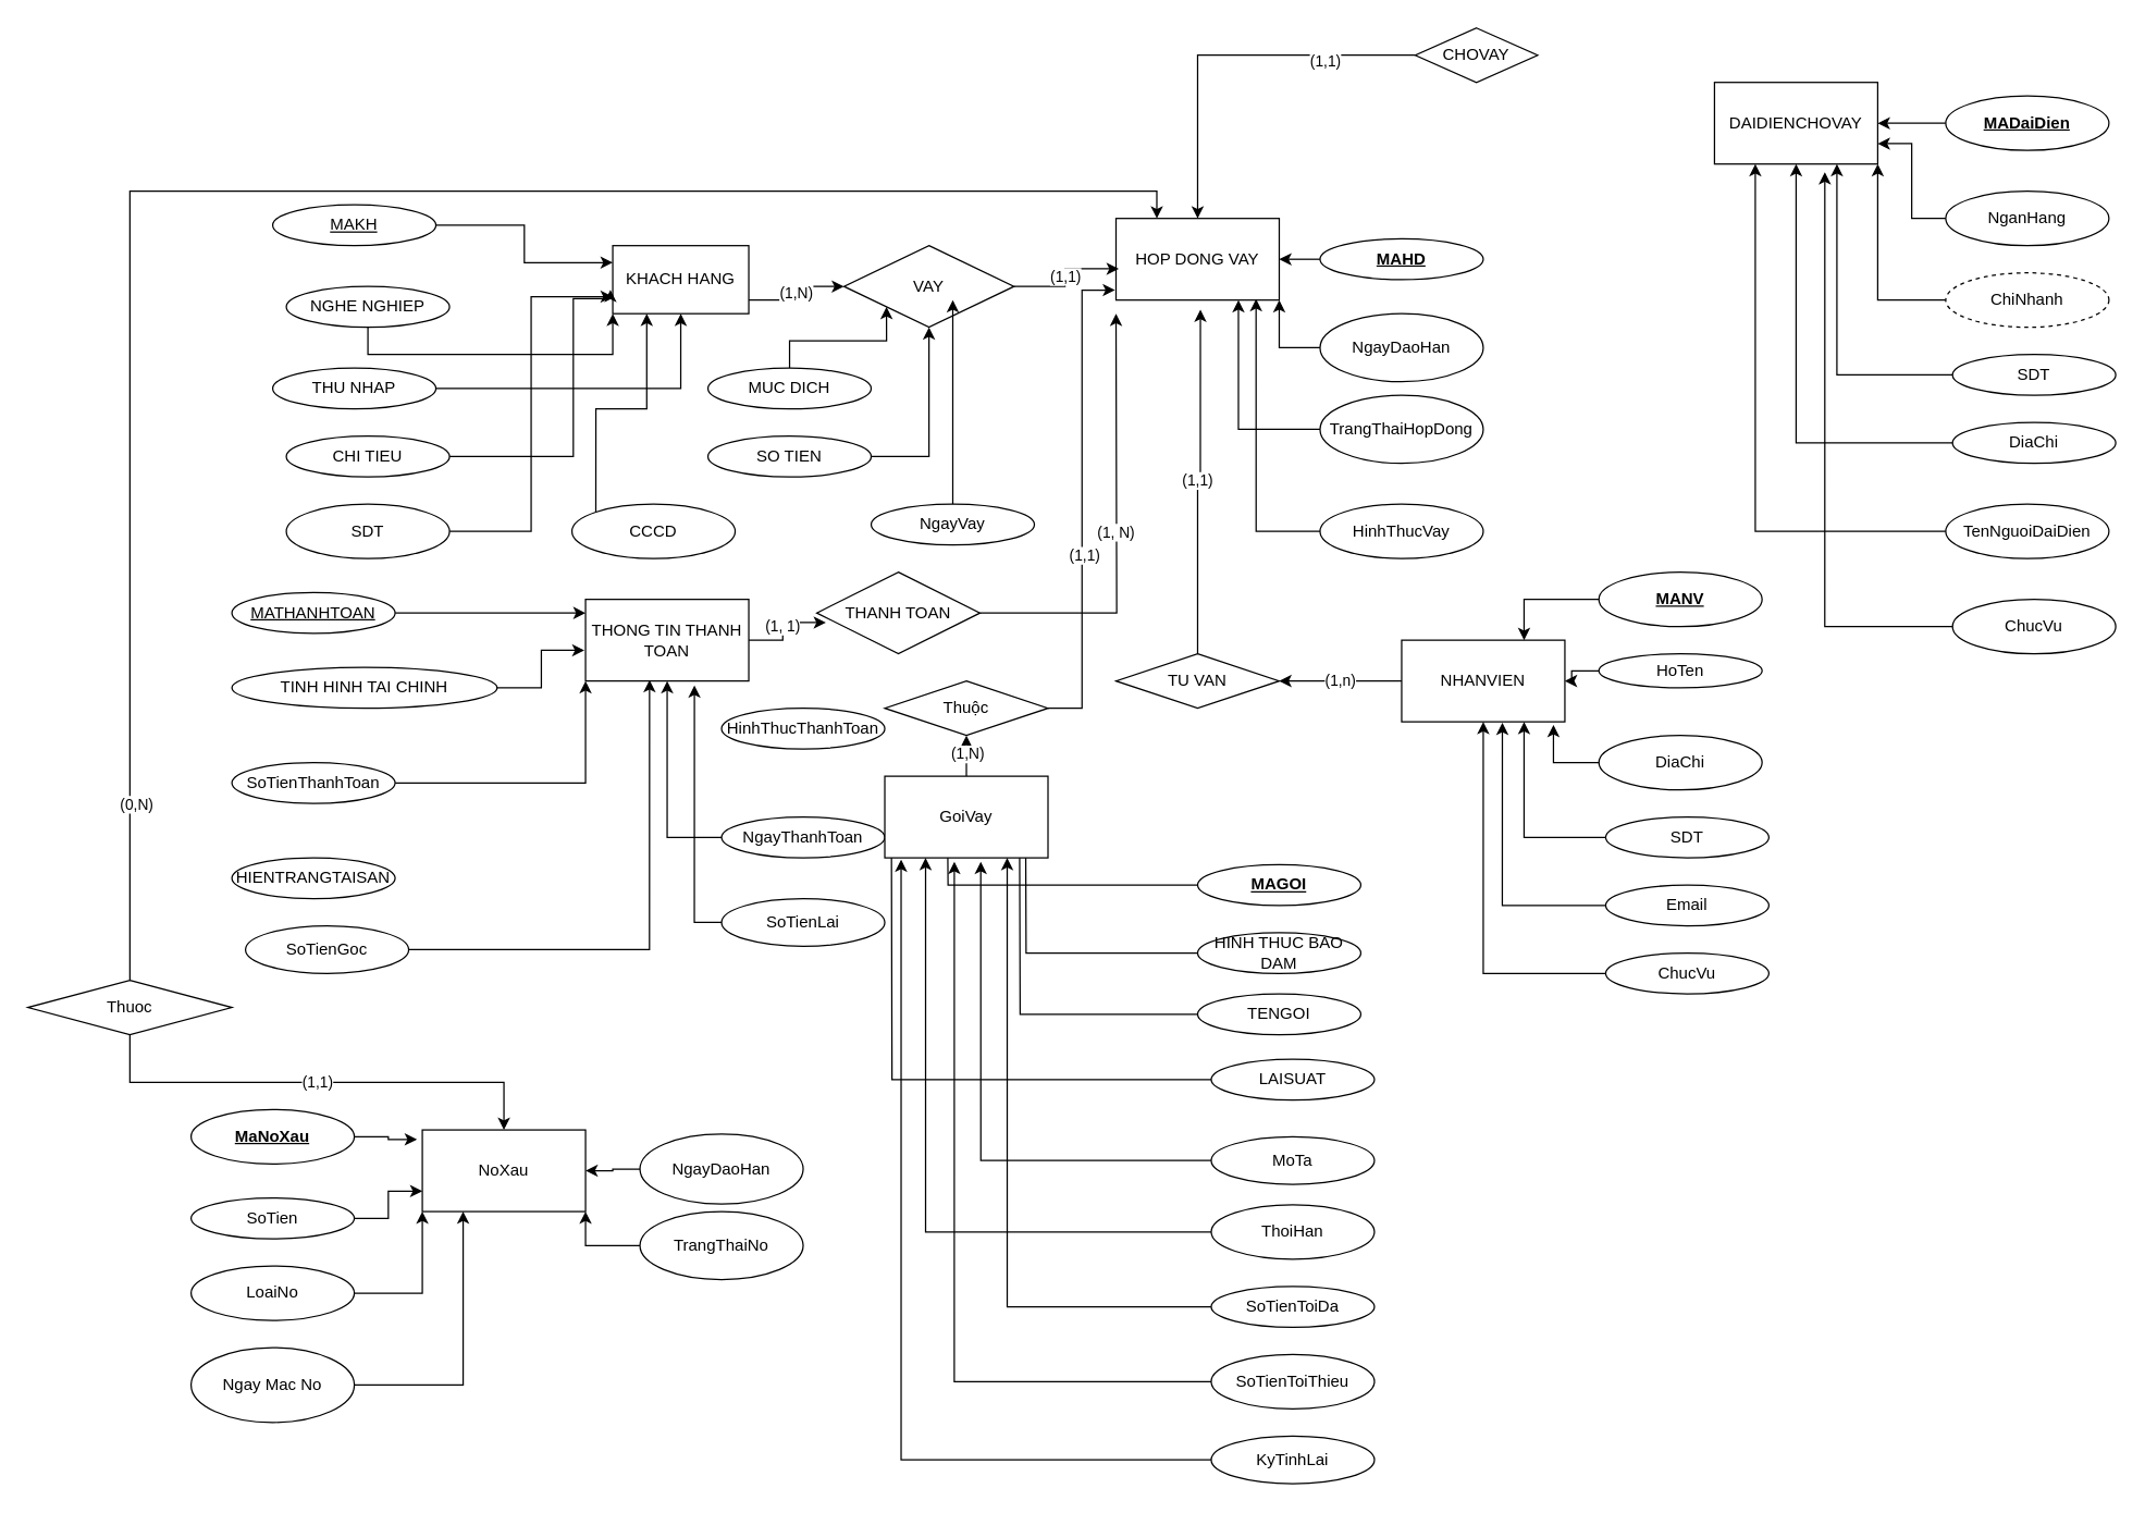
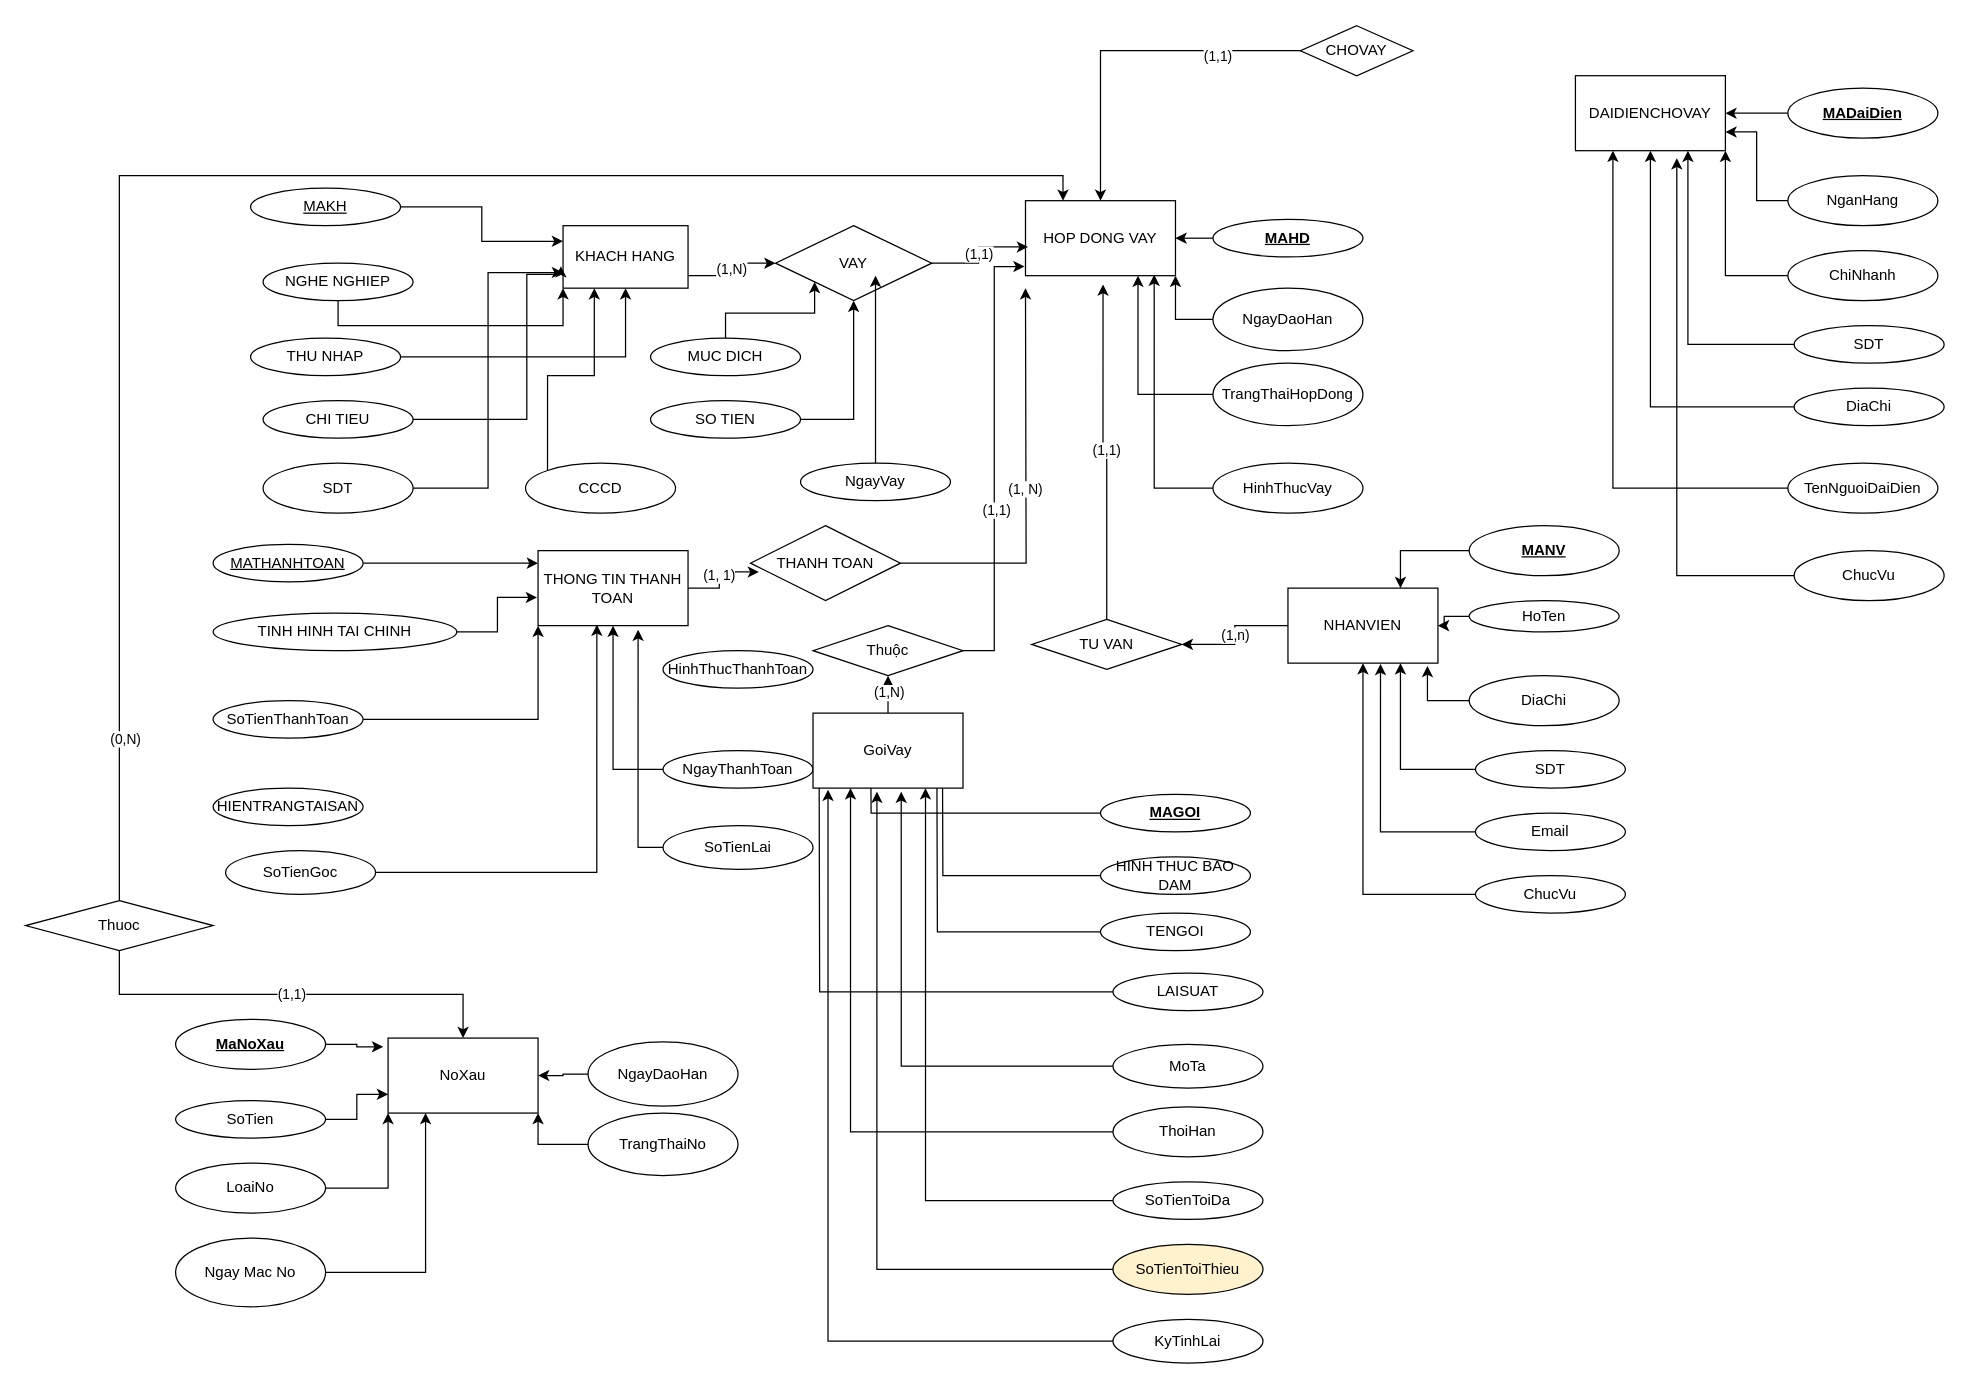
- <mxCell id="90" value="ChiNhanh" style="ellipse;whiteSpace=wrap;html=1;dashed=1;" parent="1" vertex="1"><mxGeometry x="1430" y="200" width="120" height="40" as="geometry" /></mxCell>
+ <mxCell id="90" value="ChiNhanh" style="ellipse;whiteSpace=wrap;html=1;" parent="1" vertex="1"><mxGeometry x="1430" y="200" width="120" height="40" as="geometry" /></mxCell>
- <mxCell id="27" value="TU VAN" style="rhombus;whiteSpace=wrap;html=1;" parent="1" vertex="1"><mxGeometry x="820" y="480" width="120" height="40" as="geometry" /></mxCell>
+ <mxCell id="27" value="TU VAN" style="rhombus;whiteSpace=wrap;html=1;" parent="1" vertex="1"><mxGeometry x="825" y="495" width="120" height="40" as="geometry" /></mxCell>
- <mxCell id="105" value="SoTienToiThieu" style="ellipse;whiteSpace=wrap;html=1;" parent="1" vertex="1"><mxGeometry x="890" y="995" width="120" height="40" as="geometry" /></mxCell>
+ <mxCell id="105" value="SoTienToiThieu" style="ellipse;whiteSpace=wrap;html=1;fillColor=#fff2cc;" parent="1" vertex="1"><mxGeometry x="890" y="995" width="120" height="40" as="geometry" /></mxCell>
